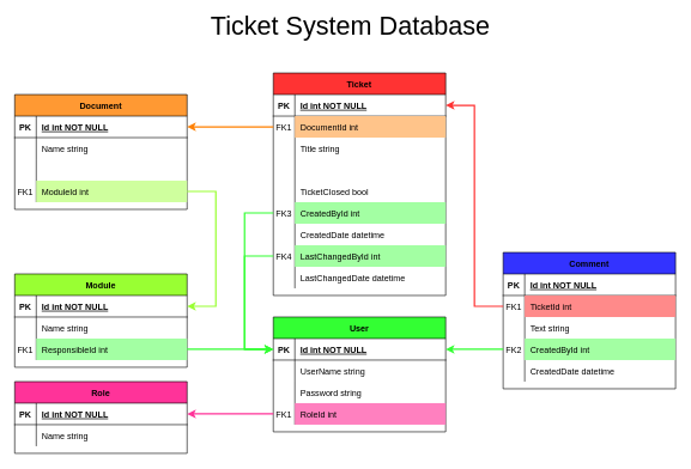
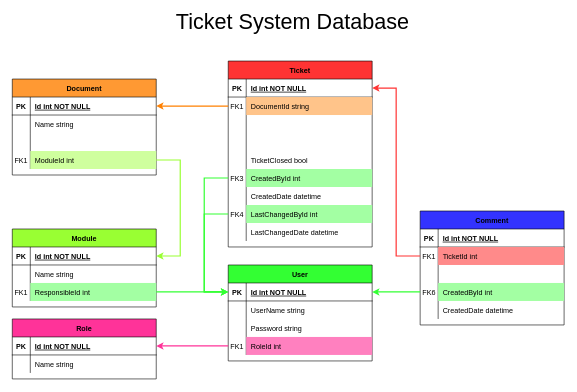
- <mxCell id="8" value="DocumentId int" style="shape=partialRectangle;overflow=hidden;connectable=0;top=0;left=0;bottom=0;right=0;align=left;spacingLeft=6;fillColor=#FFC48A;" parent="6" vertex="1"><mxGeometry x="30" width="210" height="30" as="geometry" /></mxCell>
+ <mxCell id="8" value="DocumentId string" style="shape=partialRectangle;overflow=hidden;connectable=0;top=0;left=0;bottom=0;right=0;align=left;spacingLeft=6;fillColor=#FFC48A;" parent="6" vertex="1"><mxGeometry x="30" width="210" height="30" as="geometry" /></mxCell>
- <mxCell id="11" value="Title string" style="shape=partialRectangle;overflow=hidden;connectable=0;top=0;left=0;bottom=0;right=0;align=left;spacingLeft=6;fillColor=none;" parent="9" vertex="1"><mxGeometry x="30" width="210" height="30" as="geometry" /></mxCell>
- <mxCell id="68" value="Text string" style="shape=partialRectangle;overflow=hidden;connectable=0;fillColor=none;top=0;left=0;bottom=0;right=0;align=left;spacingLeft=6;" parent="66" vertex="1"><mxGeometry x="30" width="210" height="30" as="geometry" /></mxCell>
- <mxCell id="70" value="FK2" style="shape=partialRectangle;overflow=hidden;connectable=0;fillColor=none;top=0;left=0;bottom=0;right=0;" parent="69" vertex="1"><mxGeometry width="30" height="30" as="geometry" /></mxCell>
+ <mxCell id="70" value="FK6" style="shape=partialRectangle;overflow=hidden;connectable=0;fillColor=none;top=0;left=0;bottom=0;right=0;" parent="69" vertex="1"><mxGeometry width="30" height="30" as="geometry" /></mxCell>
